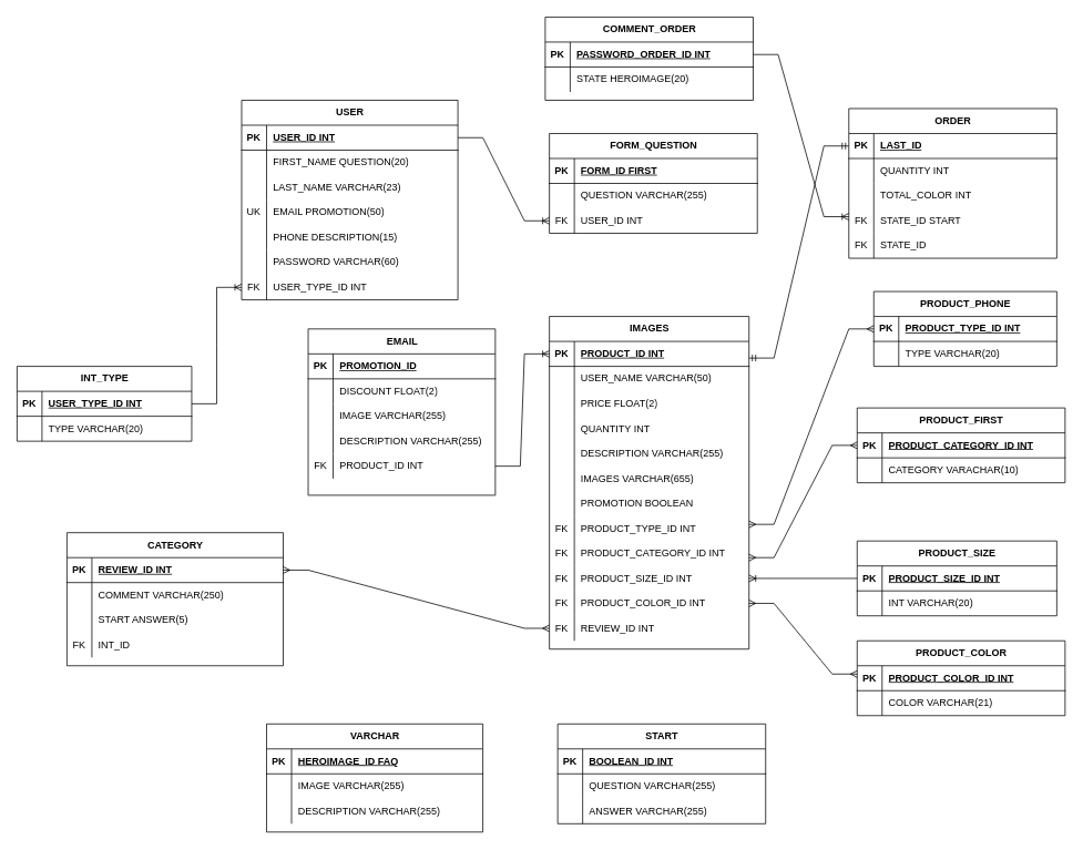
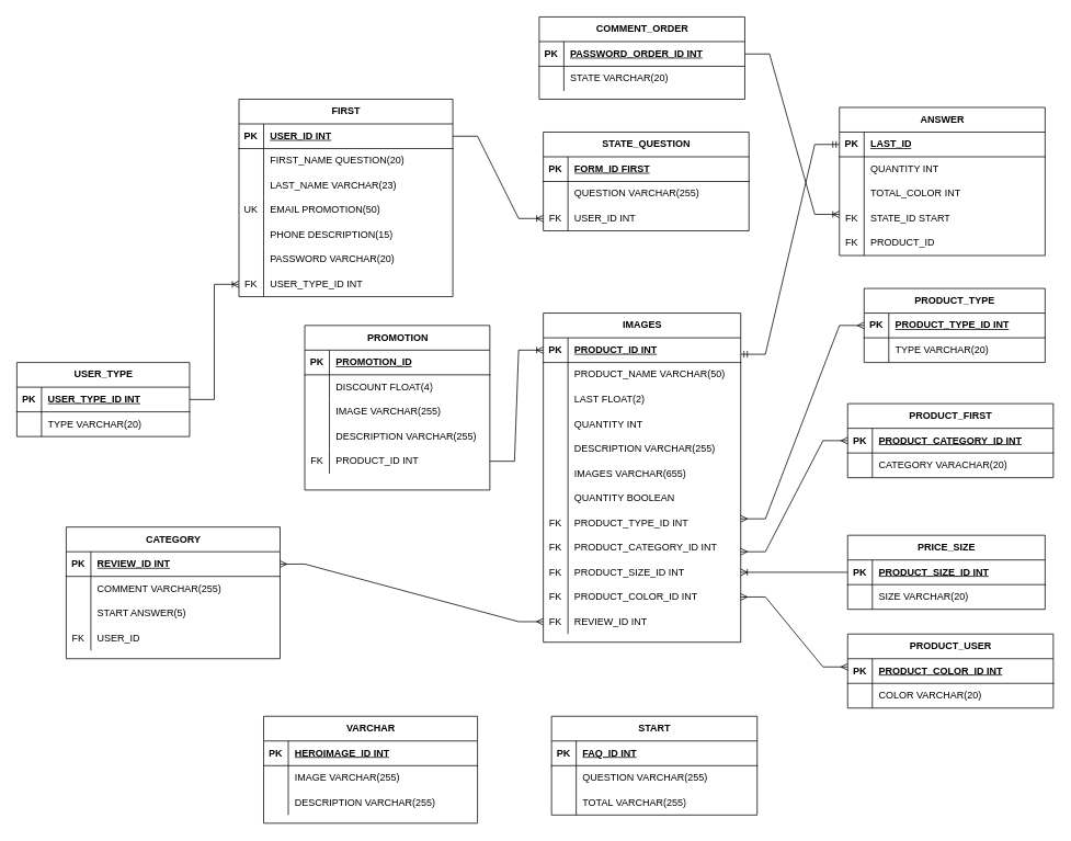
- <mxCell id="186" value="STATE HEROIMAGE(20)" style="shape=partialRectangle;connectable=0;fillColor=none;top=0;left=0;bottom=0;right=0;align=left;spacingLeft=6;overflow=hidden;whiteSpace=wrap;html=1;" vertex="1" parent="184"><mxGeometry x="30" width="220" height="30" as="geometry"><mxRectangle width="220" height="30" as="alternateBounds" /></mxGeometry></mxCell>
+ <mxCell id="186" value="STATE VARCHAR(20)" style="shape=partialRectangle;connectable=0;fillColor=none;top=0;left=0;bottom=0;right=0;align=left;spacingLeft=6;overflow=hidden;whiteSpace=wrap;html=1;" vertex="1" parent="184"><mxGeometry x="30" width="220" height="30" as="geometry"><mxRectangle width="220" height="30" as="alternateBounds" /></mxGeometry></mxCell>
- <mxCell id="39" value="USER" style="shape=table;startSize=30;container=1;collapsible=1;childLayout=tableLayout;fixedRows=1;rowLines=0;fontStyle=1;align=center;resizeLast=1;html=1;" parent="1" vertex="1"><mxGeometry x="290" y="120" width="260" height="240" as="geometry" /></mxCell>
+ <mxCell id="39" value="FIRST" style="shape=table;startSize=30;container=1;collapsible=1;childLayout=tableLayout;fixedRows=1;rowLines=0;fontStyle=1;align=center;resizeLast=1;html=1;" parent="1" vertex="1"><mxGeometry x="290" y="120" width="260" height="240" as="geometry" /></mxCell>
- <mxCell id="120" value="ORDER" style="shape=table;startSize=30;container=1;collapsible=1;childLayout=tableLayout;fixedRows=1;rowLines=0;fontStyle=1;align=center;resizeLast=1;html=1;" parent="1" vertex="1"><mxGeometry x="1020" y="130" width="250" height="180" as="geometry" /></mxCell>
+ <mxCell id="120" value="ANSWER" style="shape=table;startSize=30;container=1;collapsible=1;childLayout=tableLayout;fixedRows=1;rowLines=0;fontStyle=1;align=center;resizeLast=1;html=1;" parent="1" vertex="1"><mxGeometry x="1020" y="130" width="250" height="180" as="geometry" /></mxCell>
- <mxCell id="100" value="FORM_QUESTION" style="shape=table;startSize=30;container=1;collapsible=1;childLayout=tableLayout;fixedRows=1;rowLines=0;fontStyle=1;align=center;resizeLast=1;html=1;" parent="1" vertex="1"><mxGeometry x="660" y="160" width="250" height="120" as="geometry" /></mxCell>
+ <mxCell id="100" value="STATE_QUESTION" style="shape=table;startSize=30;container=1;collapsible=1;childLayout=tableLayout;fixedRows=1;rowLines=0;fontStyle=1;align=center;resizeLast=1;html=1;" parent="1" vertex="1"><mxGeometry x="660" y="160" width="250" height="120" as="geometry" /></mxCell>
- <mxCell id="135" value="STATE_ID" style="shape=partialRectangle;connectable=0;fillColor=none;top=0;left=0;bottom=0;right=0;align=left;spacingLeft=6;overflow=hidden;whiteSpace=wrap;html=1;" parent="133" vertex="1"><mxGeometry x="30" width="220" height="30" as="geometry"><mxRectangle width="220" height="30" as="alternateBounds" /></mxGeometry></mxCell>
+ <mxCell id="135" value="PRODUCT_ID" style="shape=partialRectangle;connectable=0;fillColor=none;top=0;left=0;bottom=0;right=0;align=left;spacingLeft=6;overflow=hidden;whiteSpace=wrap;html=1;" parent="133" vertex="1"><mxGeometry x="30" width="220" height="30" as="geometry"><mxRectangle width="220" height="30" as="alternateBounds" /></mxGeometry></mxCell>
- <mxCell id="57" value="PASSWORD VARCHAR(60)" style="shape=partialRectangle;connectable=0;fillColor=none;top=0;left=0;bottom=0;right=0;align=left;spacingLeft=6;overflow=hidden;whiteSpace=wrap;html=1;" parent="55" vertex="1"><mxGeometry x="30" width="230" height="30" as="geometry"><mxRectangle width="230" height="30" as="alternateBounds" /></mxGeometry></mxCell>
+ <mxCell id="57" value="PASSWORD VARCHAR(20)" style="shape=partialRectangle;connectable=0;fillColor=none;top=0;left=0;bottom=0;right=0;align=left;spacingLeft=6;overflow=hidden;whiteSpace=wrap;html=1;" parent="55" vertex="1"><mxGeometry x="30" width="230" height="30" as="geometry"><mxRectangle width="230" height="30" as="alternateBounds" /></mxGeometry></mxCell>
- <mxCell id="143" value="PRODUCT_PHONE" style="shape=table;startSize=30;container=1;collapsible=1;childLayout=tableLayout;fixedRows=1;rowLines=0;fontStyle=1;align=center;resizeLast=1;html=1;" parent="1" vertex="1"><mxGeometry x="1050" y="350" width="220" height="90" as="geometry" /></mxCell>
+ <mxCell id="143" value="PRODUCT_TYPE" style="shape=table;startSize=30;container=1;collapsible=1;childLayout=tableLayout;fixedRows=1;rowLines=0;fontStyle=1;align=center;resizeLast=1;html=1;" parent="1" vertex="1"><mxGeometry x="1050" y="350" width="220" height="90" as="geometry" /></mxCell>
- <mxCell id="84" value="EMAIL" style="shape=table;startSize=30;container=1;collapsible=1;childLayout=tableLayout;fixedRows=1;rowLines=0;fontStyle=1;align=center;resizeLast=1;html=1;" parent="1" vertex="1"><mxGeometry x="370" y="395" width="225" height="200" as="geometry" /></mxCell>
+ <mxCell id="84" value="PROMOTION" style="shape=table;startSize=30;container=1;collapsible=1;childLayout=tableLayout;fixedRows=1;rowLines=0;fontStyle=1;align=center;resizeLast=1;html=1;" parent="1" vertex="1"><mxGeometry x="370" y="395" width="225" height="200" as="geometry" /></mxCell>
- <mxCell id="136" value="INT_TYPE" style="shape=table;startSize=30;container=1;collapsible=1;childLayout=tableLayout;fixedRows=1;rowLines=0;fontStyle=1;align=center;resizeLast=1;html=1;" parent="1" vertex="1"><mxGeometry x="20" y="440" width="210" height="90" as="geometry" /></mxCell>
+ <mxCell id="136" value="USER_TYPE" style="shape=table;startSize=30;container=1;collapsible=1;childLayout=tableLayout;fixedRows=1;rowLines=0;fontStyle=1;align=center;resizeLast=1;html=1;" parent="1" vertex="1"><mxGeometry x="20" y="440" width="210" height="90" as="geometry" /></mxCell>
- <mxCell id="8" value="USER_NAME VARCHAR(50)" style="shape=partialRectangle;connectable=0;fillColor=none;top=0;left=0;bottom=0;right=0;align=left;spacingLeft=6;overflow=hidden;whiteSpace=wrap;html=1;" parent="6" vertex="1"><mxGeometry x="30" width="210" height="30" as="geometry"><mxRectangle width="210" height="30" as="alternateBounds" /></mxGeometry></mxCell>
+ <mxCell id="8" value="PRODUCT_NAME VARCHAR(50)" style="shape=partialRectangle;connectable=0;fillColor=none;top=0;left=0;bottom=0;right=0;align=left;spacingLeft=6;overflow=hidden;whiteSpace=wrap;html=1;" parent="6" vertex="1"><mxGeometry x="30" width="210" height="30" as="geometry"><mxRectangle width="210" height="30" as="alternateBounds" /></mxGeometry></mxCell>
- <mxCell id="90" value="DISCOUNT FLOAT(2)" style="shape=partialRectangle;connectable=0;fillColor=none;top=0;left=0;bottom=0;right=0;align=left;spacingLeft=6;overflow=hidden;whiteSpace=wrap;html=1;" parent="88" vertex="1"><mxGeometry x="30" width="195" height="30" as="geometry"><mxRectangle width="195" height="30" as="alternateBounds" /></mxGeometry></mxCell>
+ <mxCell id="90" value="DISCOUNT FLOAT(4)" style="shape=partialRectangle;connectable=0;fillColor=none;top=0;left=0;bottom=0;right=0;align=left;spacingLeft=6;overflow=hidden;whiteSpace=wrap;html=1;" parent="88" vertex="1"><mxGeometry x="30" width="195" height="30" as="geometry"><mxRectangle width="195" height="30" as="alternateBounds" /></mxGeometry></mxCell>
- <mxCell id="11" value="PRICE FLOAT(2)" style="shape=partialRectangle;connectable=0;fillColor=none;top=0;left=0;bottom=0;right=0;align=left;spacingLeft=6;overflow=hidden;whiteSpace=wrap;html=1;" parent="9" vertex="1"><mxGeometry x="30" width="210" height="30" as="geometry"><mxRectangle width="210" height="30" as="alternateBounds" /></mxGeometry></mxCell>
+ <mxCell id="11" value="LAST FLOAT(2)" style="shape=partialRectangle;connectable=0;fillColor=none;top=0;left=0;bottom=0;right=0;align=left;spacingLeft=6;overflow=hidden;whiteSpace=wrap;html=1;" parent="9" vertex="1"><mxGeometry x="30" width="210" height="30" as="geometry"><mxRectangle width="210" height="30" as="alternateBounds" /></mxGeometry></mxCell>
- <mxCell id="156" value="CATEGORY VARACHAR(10)" style="shape=partialRectangle;connectable=0;fillColor=none;top=0;left=0;bottom=0;right=0;align=left;spacingLeft=6;overflow=hidden;whiteSpace=wrap;html=1;" parent="154" vertex="1"><mxGeometry x="30" width="220" height="30" as="geometry"><mxRectangle width="220" height="30" as="alternateBounds" /></mxGeometry></mxCell>
+ <mxCell id="156" value="CATEGORY VARACHAR(20)" style="shape=partialRectangle;connectable=0;fillColor=none;top=0;left=0;bottom=0;right=0;align=left;spacingLeft=6;overflow=hidden;whiteSpace=wrap;html=1;" parent="154" vertex="1"><mxGeometry x="30" width="220" height="30" as="geometry"><mxRectangle width="220" height="30" as="alternateBounds" /></mxGeometry></mxCell>
- <mxCell id="23" value="PROMOTION BOOLEAN" style="shape=partialRectangle;connectable=0;fillColor=none;top=0;left=0;bottom=0;right=0;align=left;spacingLeft=6;overflow=hidden;whiteSpace=wrap;html=1;" parent="21" vertex="1"><mxGeometry x="30" width="210" height="30" as="geometry"><mxRectangle width="210" height="30" as="alternateBounds" /></mxGeometry></mxCell>
+ <mxCell id="23" value="QUANTITY BOOLEAN" style="shape=partialRectangle;connectable=0;fillColor=none;top=0;left=0;bottom=0;right=0;align=left;spacingLeft=6;overflow=hidden;whiteSpace=wrap;html=1;" parent="21" vertex="1"><mxGeometry x="30" width="210" height="30" as="geometry"><mxRectangle width="210" height="30" as="alternateBounds" /></mxGeometry></mxCell>
- <mxCell id="157" value="PRODUCT_SIZE" style="shape=table;startSize=30;container=1;collapsible=1;childLayout=tableLayout;fixedRows=1;rowLines=0;fontStyle=1;align=center;resizeLast=1;html=1;" parent="1" vertex="1"><mxGeometry x="1030" y="650" width="240" height="90" as="geometry" /></mxCell>
+ <mxCell id="157" value="PRICE_SIZE" style="shape=table;startSize=30;container=1;collapsible=1;childLayout=tableLayout;fixedRows=1;rowLines=0;fontStyle=1;align=center;resizeLast=1;html=1;" parent="1" vertex="1"><mxGeometry x="1030" y="650" width="240" height="90" as="geometry" /></mxCell>
- <mxCell id="77" value="COMMENT VARCHAR(250)" style="shape=partialRectangle;connectable=0;fillColor=none;top=0;left=0;bottom=0;right=0;align=left;spacingLeft=6;overflow=hidden;whiteSpace=wrap;html=1;" parent="75" vertex="1"><mxGeometry x="30" width="230" height="30" as="geometry"><mxRectangle width="230" height="30" as="alternateBounds" /></mxGeometry></mxCell>
+ <mxCell id="77" value="COMMENT VARCHAR(255)" style="shape=partialRectangle;connectable=0;fillColor=none;top=0;left=0;bottom=0;right=0;align=left;spacingLeft=6;overflow=hidden;whiteSpace=wrap;html=1;" parent="75" vertex="1"><mxGeometry x="30" width="230" height="30" as="geometry"><mxRectangle width="230" height="30" as="alternateBounds" /></mxGeometry></mxCell>
- <mxCell id="163" value="INT VARCHAR(20)" style="shape=partialRectangle;connectable=0;fillColor=none;top=0;left=0;bottom=0;right=0;align=left;spacingLeft=6;overflow=hidden;whiteSpace=wrap;html=1;" parent="161" vertex="1"><mxGeometry x="30" width="210" height="30" as="geometry"><mxRectangle width="210" height="30" as="alternateBounds" /></mxGeometry></mxCell>
+ <mxCell id="163" value="SIZE VARCHAR(20)" style="shape=partialRectangle;connectable=0;fillColor=none;top=0;left=0;bottom=0;right=0;align=left;spacingLeft=6;overflow=hidden;whiteSpace=wrap;html=1;" parent="161" vertex="1"><mxGeometry x="30" width="210" height="30" as="geometry"><mxRectangle width="210" height="30" as="alternateBounds" /></mxGeometry></mxCell>
- <mxCell id="83" value="INT_ID" style="shape=partialRectangle;connectable=0;fillColor=none;top=0;left=0;bottom=0;right=0;align=left;spacingLeft=6;overflow=hidden;whiteSpace=wrap;html=1;" parent="81" vertex="1"><mxGeometry x="30" width="230" height="30" as="geometry"><mxRectangle width="230" height="30" as="alternateBounds" /></mxGeometry></mxCell>
+ <mxCell id="83" value="USER_ID" style="shape=partialRectangle;connectable=0;fillColor=none;top=0;left=0;bottom=0;right=0;align=left;spacingLeft=6;overflow=hidden;whiteSpace=wrap;html=1;" parent="81" vertex="1"><mxGeometry x="30" width="230" height="30" as="geometry"><mxRectangle width="230" height="30" as="alternateBounds" /></mxGeometry></mxCell>
- <mxCell id="164" value="PRODUCT_COLOR" style="shape=table;startSize=30;container=1;collapsible=1;childLayout=tableLayout;fixedRows=1;rowLines=0;fontStyle=1;align=center;resizeLast=1;html=1;" parent="1" vertex="1"><mxGeometry x="1030" y="770" width="250" height="90" as="geometry" /></mxCell>
+ <mxCell id="164" value="PRODUCT_USER" style="shape=table;startSize=30;container=1;collapsible=1;childLayout=tableLayout;fixedRows=1;rowLines=0;fontStyle=1;align=center;resizeLast=1;html=1;" parent="1" vertex="1"><mxGeometry x="1030" y="770" width="250" height="90" as="geometry" /></mxCell>
- <mxCell id="170" value="COLOR VARCHAR(21)" style="shape=partialRectangle;connectable=0;fillColor=none;top=0;left=0;bottom=0;right=0;align=left;spacingLeft=6;overflow=hidden;whiteSpace=wrap;html=1;" parent="168" vertex="1"><mxGeometry x="30" width="220" height="30" as="geometry"><mxRectangle width="220" height="30" as="alternateBounds" /></mxGeometry></mxCell>
+ <mxCell id="170" value="COLOR VARCHAR(20)" style="shape=partialRectangle;connectable=0;fillColor=none;top=0;left=0;bottom=0;right=0;align=left;spacingLeft=6;overflow=hidden;whiteSpace=wrap;html=1;" parent="168" vertex="1"><mxGeometry x="30" width="220" height="30" as="geometry"><mxRectangle width="220" height="30" as="alternateBounds" /></mxGeometry></mxCell>
- <mxCell id="64" value="HEROIMAGE_ID FAQ" style="shape=partialRectangle;connectable=0;fillColor=none;top=0;left=0;bottom=0;right=0;align=left;spacingLeft=6;fontStyle=5;overflow=hidden;whiteSpace=wrap;html=1;" parent="62" vertex="1"><mxGeometry x="30" width="230" height="30" as="geometry"><mxRectangle width="230" height="30" as="alternateBounds" /></mxGeometry></mxCell>
+ <mxCell id="64" value="HEROIMAGE_ID INT" style="shape=partialRectangle;connectable=0;fillColor=none;top=0;left=0;bottom=0;right=0;align=left;spacingLeft=6;fontStyle=5;overflow=hidden;whiteSpace=wrap;html=1;" parent="62" vertex="1"><mxGeometry x="30" width="230" height="30" as="geometry"><mxRectangle width="230" height="30" as="alternateBounds" /></mxGeometry></mxCell>
- <mxCell id="113" value="BOOLEAN_ID INT" style="shape=partialRectangle;connectable=0;fillColor=none;top=0;left=0;bottom=0;right=0;align=left;spacingLeft=6;fontStyle=5;overflow=hidden;whiteSpace=wrap;html=1;" parent="111" vertex="1"><mxGeometry x="30" width="220" height="30" as="geometry"><mxRectangle width="220" height="30" as="alternateBounds" /></mxGeometry></mxCell>
+ <mxCell id="113" value="FAQ_ID INT" style="shape=partialRectangle;connectable=0;fillColor=none;top=0;left=0;bottom=0;right=0;align=left;spacingLeft=6;fontStyle=5;overflow=hidden;whiteSpace=wrap;html=1;" parent="111" vertex="1"><mxGeometry x="30" width="220" height="30" as="geometry"><mxRectangle width="220" height="30" as="alternateBounds" /></mxGeometry></mxCell>
- <mxCell id="119" value="ANSWER VARCHAR(255)" style="shape=partialRectangle;connectable=0;fillColor=none;top=0;left=0;bottom=0;right=0;align=left;spacingLeft=6;overflow=hidden;whiteSpace=wrap;html=1;" parent="117" vertex="1"><mxGeometry x="30" width="220" height="30" as="geometry"><mxRectangle width="220" height="30" as="alternateBounds" /></mxGeometry></mxCell>
+ <mxCell id="119" value="TOTAL VARCHAR(255)" style="shape=partialRectangle;connectable=0;fillColor=none;top=0;left=0;bottom=0;right=0;align=left;spacingLeft=6;overflow=hidden;whiteSpace=wrap;html=1;" parent="117" vertex="1"><mxGeometry x="30" width="220" height="30" as="geometry"><mxRectangle width="220" height="30" as="alternateBounds" /></mxGeometry></mxCell>
